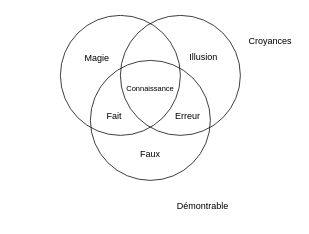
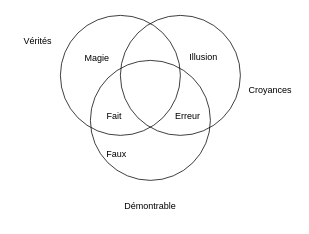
+ <mxCell id="5" value="Vérités" style="text;html=1;strokeColor=none;fillColor=none;align=center;verticalAlign=middle;whiteSpace=wrap;rounded=0;" vertex="1" parent="1"><mxGeometry x="20" y="40" width="60" height="30" as="geometry" /></mxCell>
- <mxCell id="6" value="Croyances" style="text;html=1;strokeColor=none;fillColor=none;align=center;verticalAlign=middle;whiteSpace=wrap;rounded=0;" vertex="1" parent="1"><mxGeometry x="330" y="40" width="60" height="30" as="geometry" /></mxCell>
+ <mxCell id="6" value="Croyances" style="text;html=1;strokeColor=none;fillColor=none;align=center;verticalAlign=middle;whiteSpace=wrap;rounded=0;" vertex="1" parent="1"><mxGeometry x="330" y="105" width="60" height="30" as="geometry" /></mxCell>
- <mxCell id="9" value="&lt;font style=&quot;font-size: 10px;&quot;&gt;Connaissance&lt;/font&gt;" style="text;html=1;strokeColor=none;fillColor=none;align=center;verticalAlign=middle;whiteSpace=wrap;rounded=0;" vertex="1" parent="1"><mxGeometry x="170" y="102" width="60" height="30" as="geometry" /></mxCell>
- <mxCell id="11" value="Faux" style="text;html=1;strokeColor=none;fillColor=none;align=center;verticalAlign=middle;whiteSpace=wrap;rounded=0;" vertex="1" parent="1"><mxGeometry x="170" y="190" width="60" height="30" as="geometry" /></mxCell>
+ <mxCell id="11" value="Faux" style="text;html=1;strokeColor=none;fillColor=none;align=center;verticalAlign=middle;whiteSpace=wrap;rounded=0;" vertex="1" parent="1"><mxGeometry x="125" y="190" width="60" height="30" as="geometry" /></mxCell>
- <mxCell id="7" value="Démontrable" style="text;html=1;strokeColor=none;fillColor=none;align=center;verticalAlign=middle;whiteSpace=wrap;rounded=0;" vertex="1" parent="1"><mxGeometry x="240" y="260" width="60" height="30" as="geometry" /></mxCell>
+ <mxCell id="7" value="Démontrable" style="text;html=1;strokeColor=none;fillColor=none;align=center;verticalAlign=middle;whiteSpace=wrap;rounded=0;" vertex="1" parent="1"><mxGeometry x="170" y="260" width="60" height="30" as="geometry" /></mxCell>
